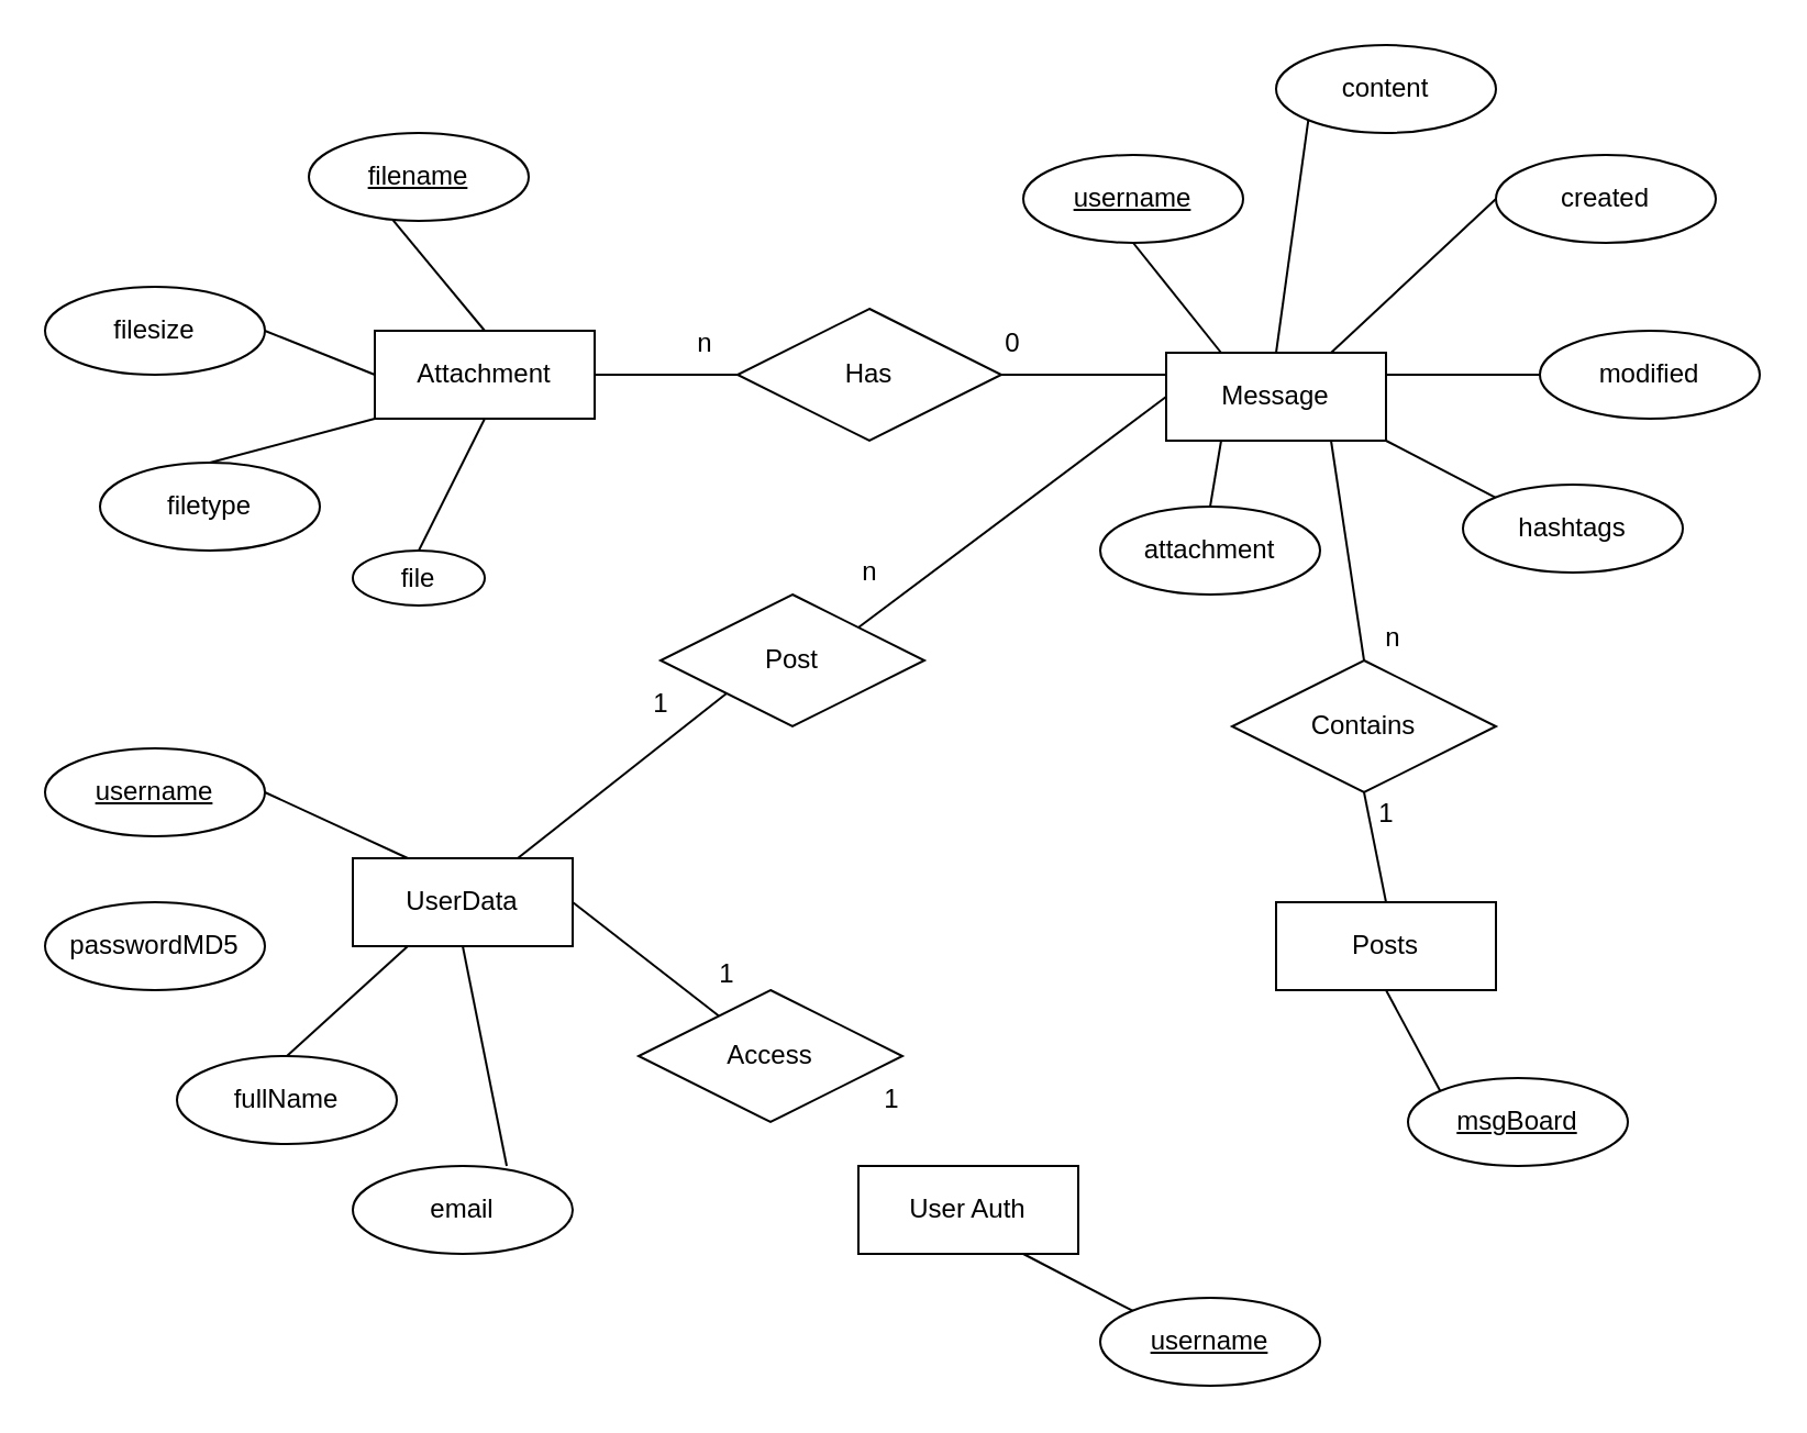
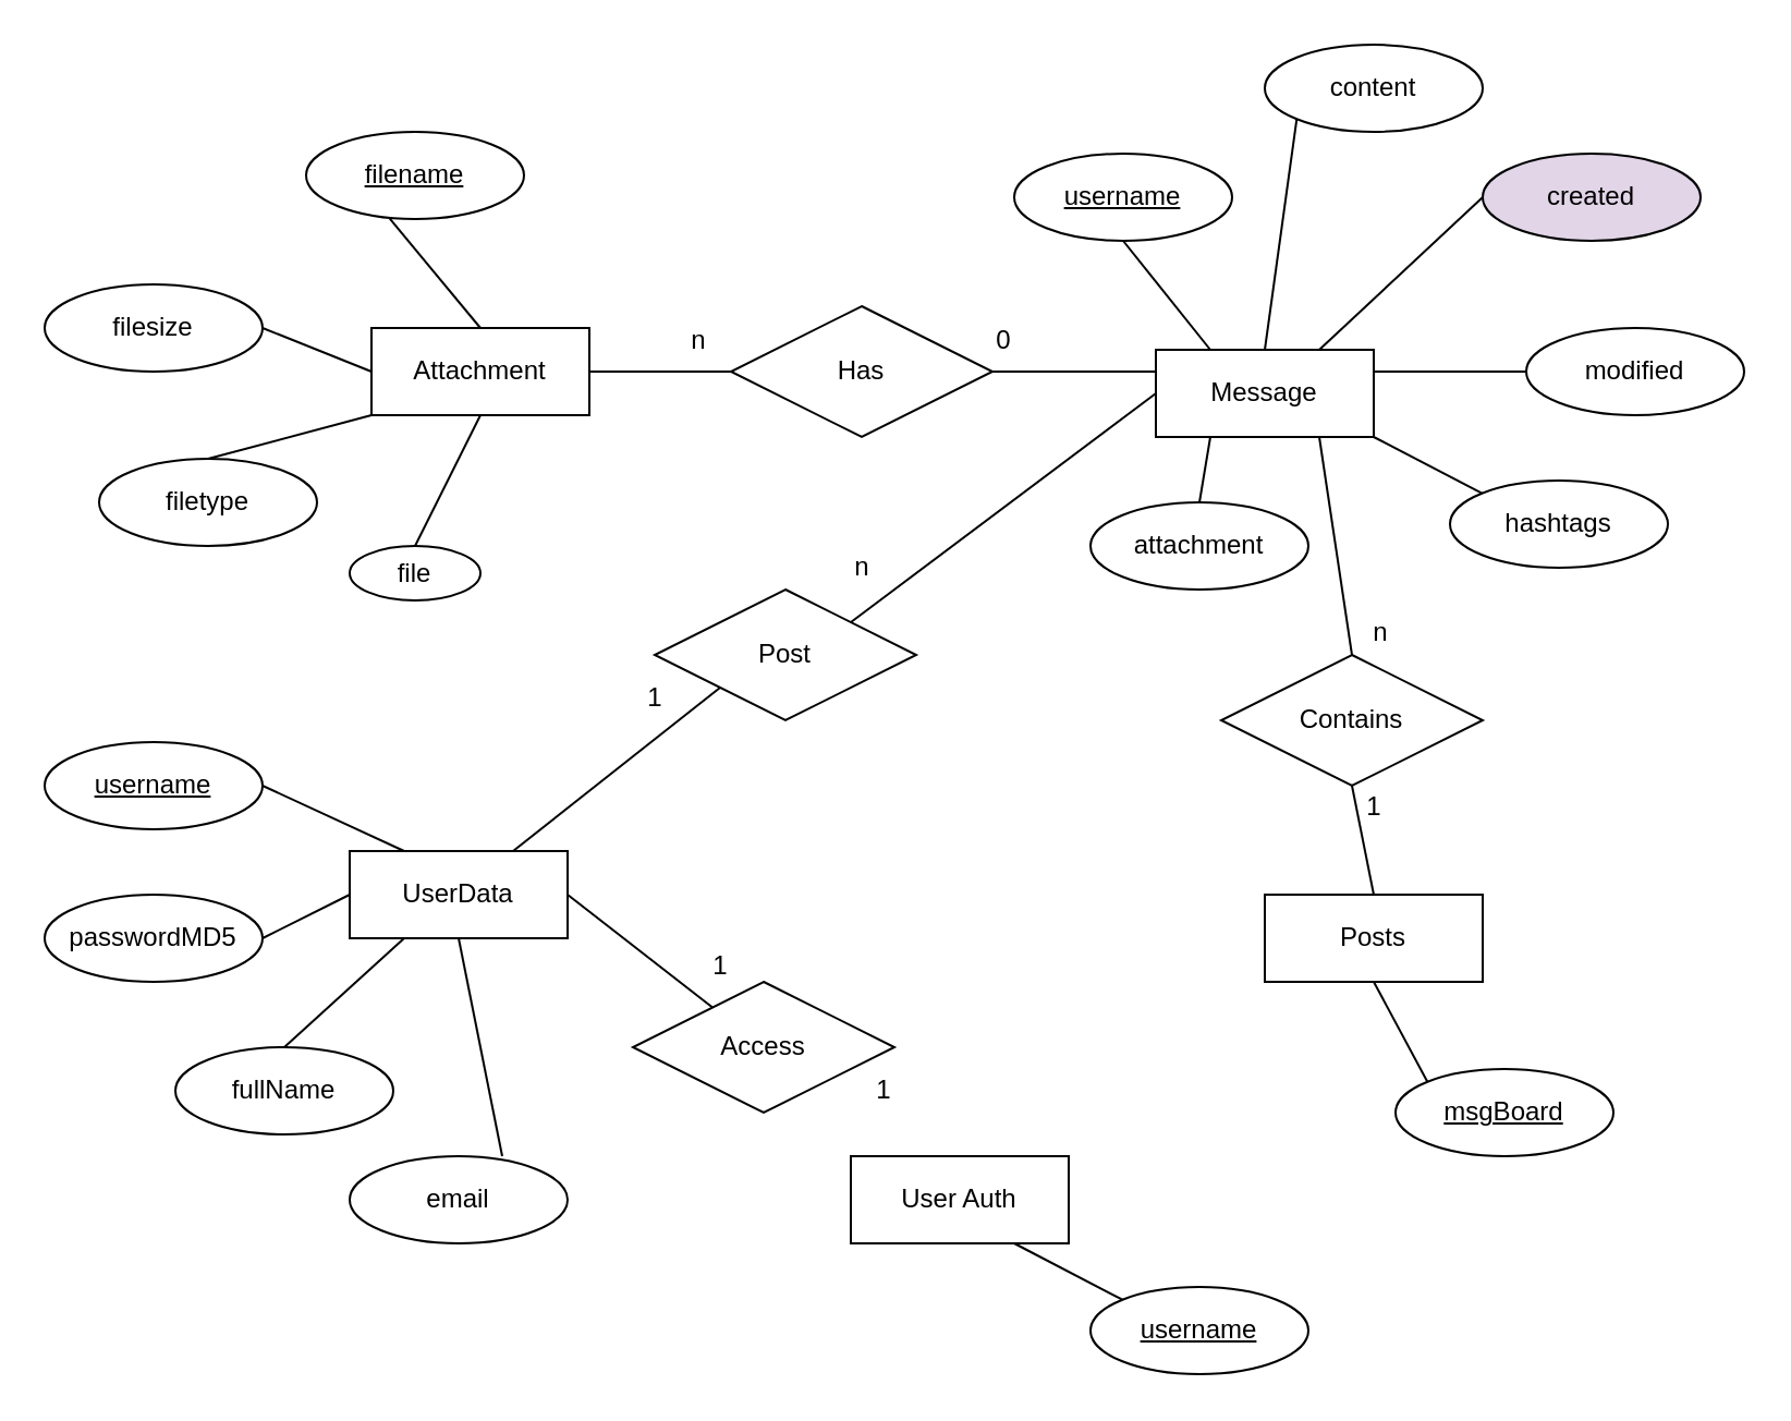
- <mxCell id="10" value="created" style="ellipse;whiteSpace=wrap;html=1;align=center;" vertex="1" parent="1"><mxGeometry x="680" y="70" width="100" height="40" as="geometry" /></mxCell>
+ <mxCell id="10" value="created" style="ellipse;whiteSpace=wrap;html=1;align=center;fillColor=#e1d5e7;" vertex="1" parent="1"><mxGeometry x="680" y="70" width="100" height="40" as="geometry" /></mxCell>
+ <mxCell id="40" value="" style="endArrow=none;html=1;exitX=1;exitY=0.5;exitDx=0;exitDy=0;entryX=0;entryY=0.5;entryDx=0;entryDy=0;" edge="1" parent="1" source="18" target="16"><mxGeometry width="50" height="50" relative="1" as="geometry"><mxPoint x="130" y="370" as="sourcePoint" /><mxPoint x="180" y="400" as="targetPoint" /></mxGeometry></mxCell>
